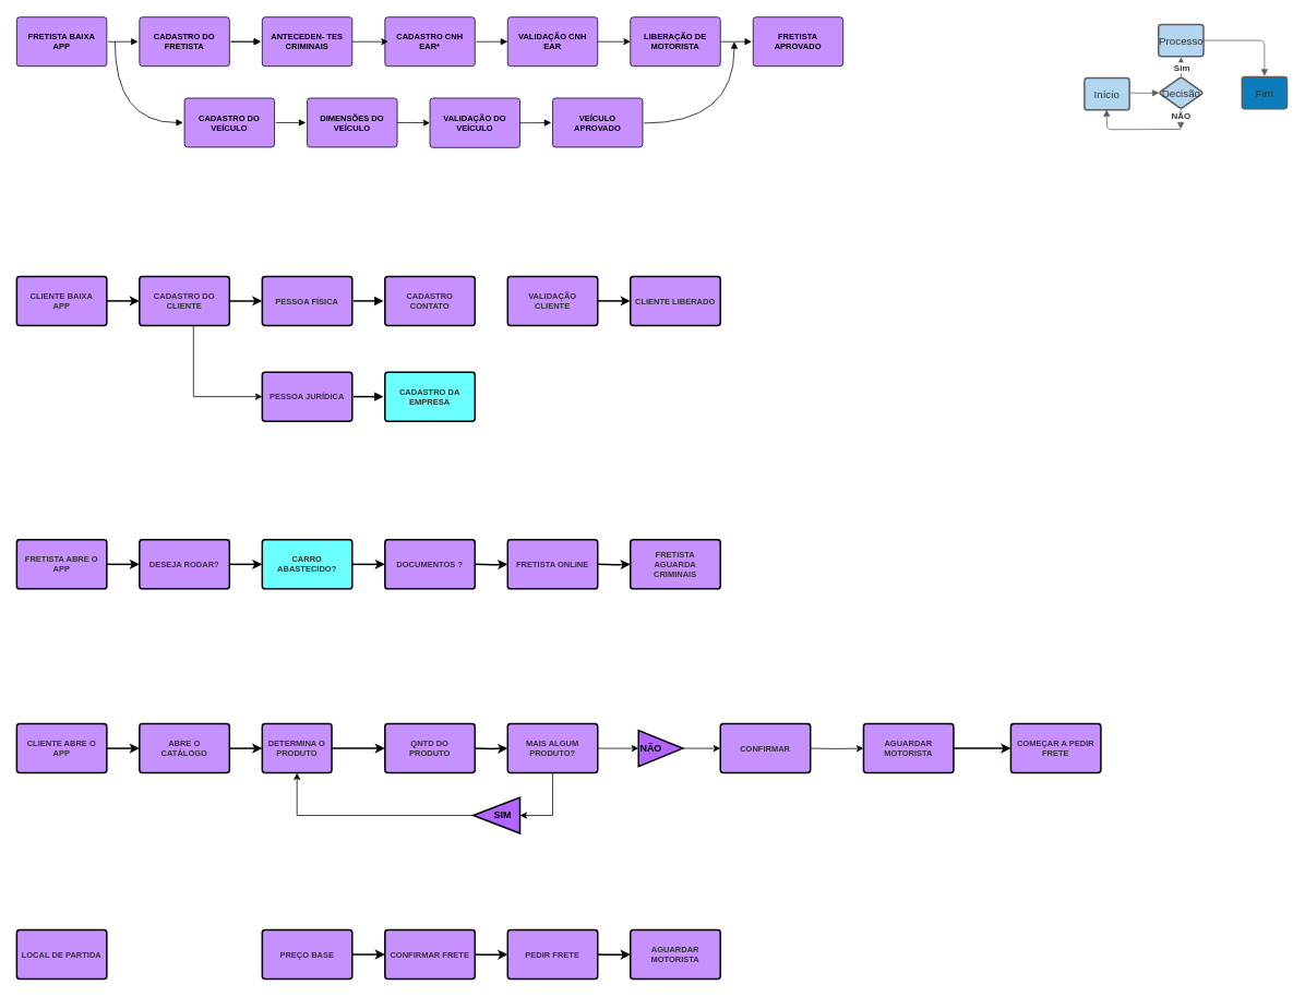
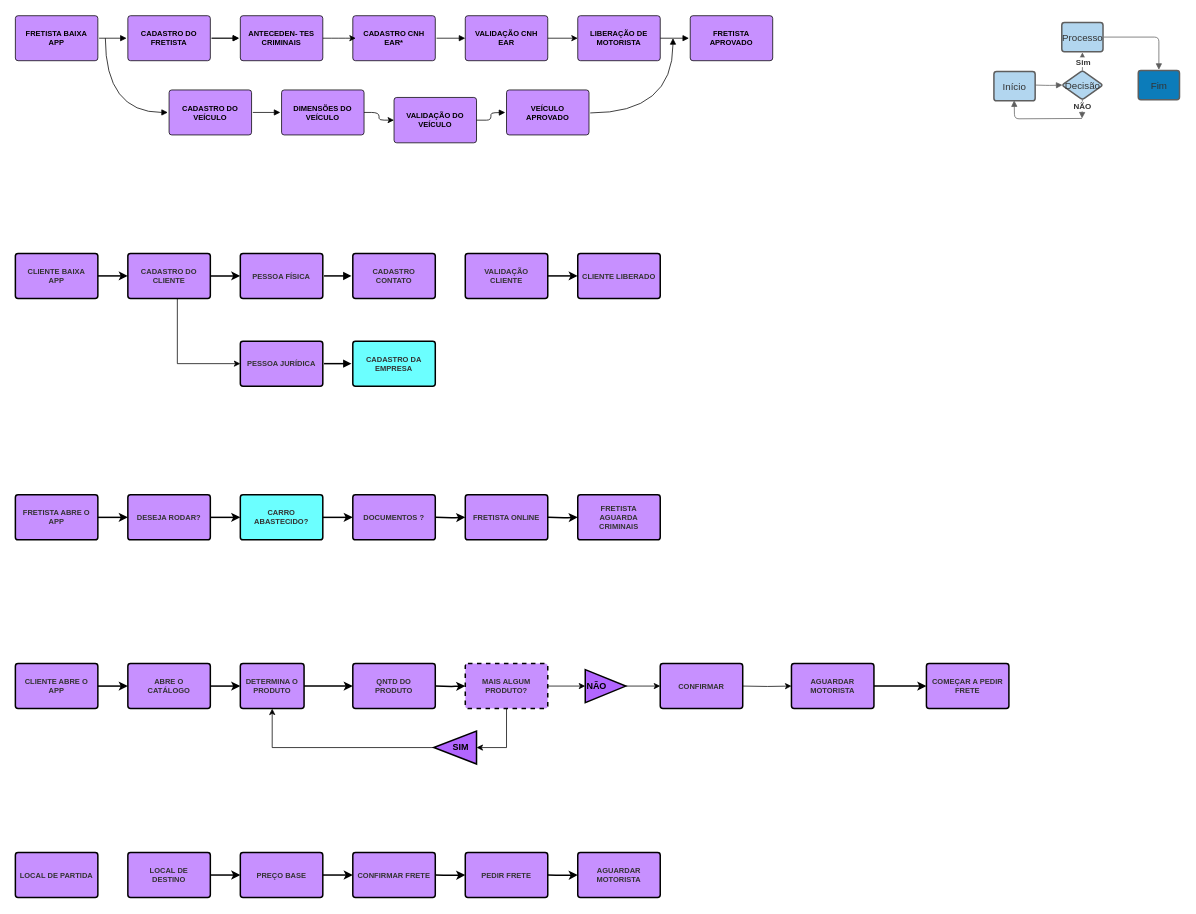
- <mxCell id="53" value="VALIDAÇÃO DO VEÍCULO" style="html=1;whiteSpace=wrap;;whiteSpace=wrap;fontSize=10;fontStyle=1;spacing=7;strokeOpacity=100;fillOpacity=72;absoluteArcSize=1;arcSize=7.2;strokeWidth=1;spacingLeft=0;rounded=1;fillColor=#B266FF;" parent="1" vertex="1" zOrder="34"><mxGeometry x="525" y="119" width="110" height="60.5" as="geometry" /></mxCell>
+ <mxCell id="53" value="VALIDAÇÃO DO VEÍCULO" style="html=1;whiteSpace=wrap;;whiteSpace=wrap;fontSize=10;fontStyle=1;spacing=7;strokeOpacity=100;fillOpacity=72;absoluteArcSize=1;arcSize=7.2;strokeWidth=1;spacingLeft=0;rounded=1;fillColor=#B266FF;" parent="1" vertex="1" zOrder="34"><mxGeometry x="525" y="129" width="110" height="60.5" as="geometry" /></mxCell>
- <mxCell id="67" value="MAIS ALGUM PRODUTO?" style="html=1;whiteSpace=wrap;;whiteSpace=wrap;fontSize=10;fontColor=#333333;fontStyle=1;spacing=7;strokeOpacity=100;fillOpacity=72;absoluteArcSize=1;arcSize=7.2;fillColor=#B266FF;strokeWidth=2;rounded=1;" parent="1" vertex="1" zOrder="61"><mxGeometry x="620" y="884" width="110" height="60" as="geometry" /></mxCell>
+ <mxCell id="67" value="MAIS ALGUM PRODUTO?" style="html=1;whiteSpace=wrap;whiteSpace=wrap;fontSize=10;fontColor=#333333;fontStyle=1;spacing=7;strokeOpacity=100;fillOpacity=72;absoluteArcSize=1;arcSize=7.2;fillColor=#B266FF;strokeWidth=2;rounded=1;dashed=1;" parent="1" vertex="1" zOrder="61"><mxGeometry x="620" y="884" width="110" height="60" as="geometry" /></mxCell>
+ <mxCell id="76" value="LOCAL DE DESTINO" style="html=1;whiteSpace=wrap;;whiteSpace=wrap;fontSize=10;fontColor=#333333;fontStyle=1;spacing=7;strokeOpacity=100;fillOpacity=72;absoluteArcSize=1;arcSize=7.2;fillColor=#B266FF;strokeWidth=2;rounded=1;" parent="1" vertex="1" zOrder="64"><mxGeometry x="170" y="1136" width="110" height="60" as="geometry" /></mxCell>
+ <mxCell id="75" style="edgeStyle=orthogonalEdgeStyle;orthogonalLoop=1;jettySize=auto;html=1;exitX=1;exitY=0.5;exitDx=0;exitDy=0;entryX=0;entryY=0.5;entryDx=0;entryDy=0;strokeWidth=2;fontSize=3;fillColor=#B266FF;" parent="1" source="76" target="78" edge="1"><mxGeometry relative="1" as="geometry" /></mxCell>
